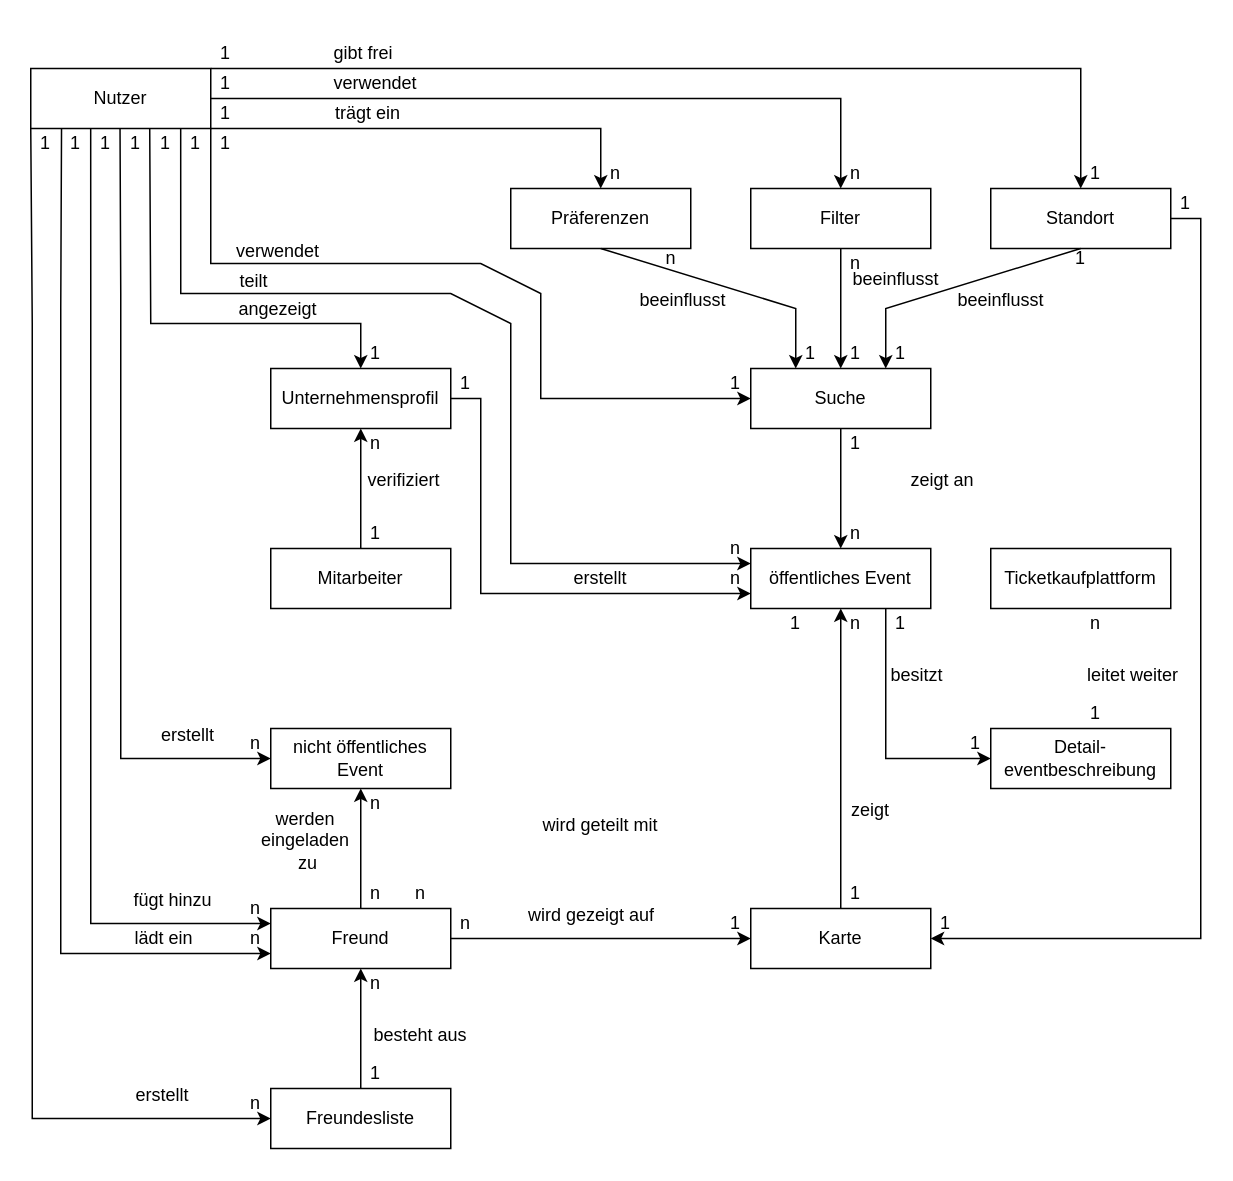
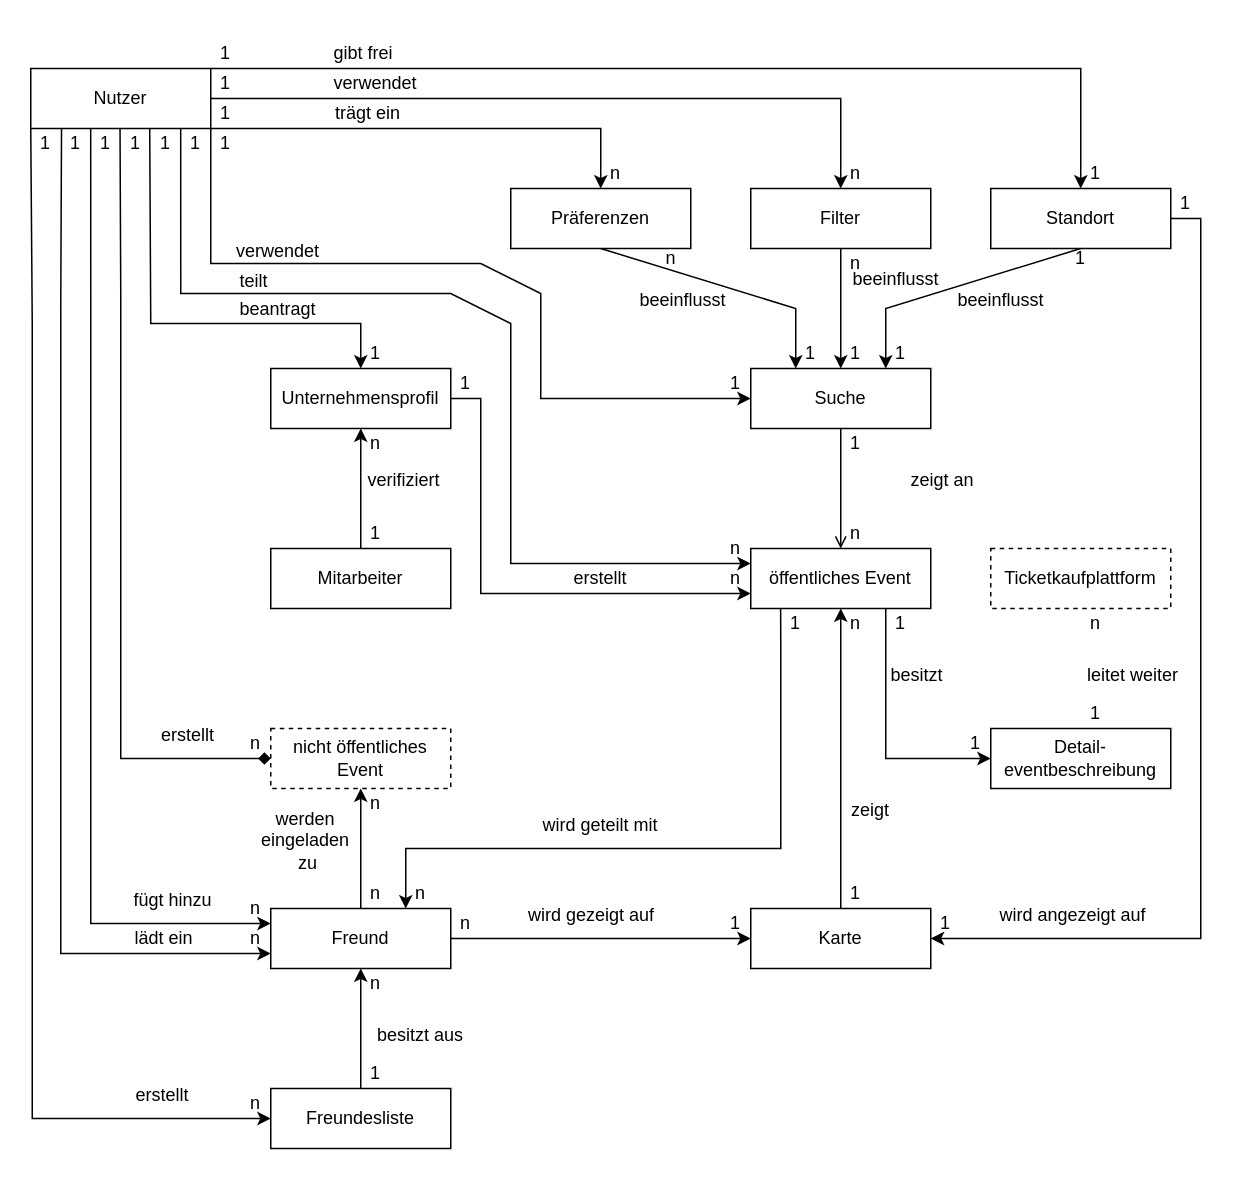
- <mxCell id="99" value="angezeigt" style="text;html=1;strokeColor=none;fillColor=none;align=center;verticalAlign=middle;whiteSpace=wrap;rounded=0;" vertex="1" parent="1"><mxGeometry x="130" y="191" width="110" height="30" as="geometry" /></mxCell>
+ <mxCell id="99" value="beantragt" style="text;html=1;strokeColor=none;fillColor=none;align=center;verticalAlign=middle;whiteSpace=wrap;rounded=0;" vertex="1" parent="1"><mxGeometry x="130" y="191" width="110" height="30" as="geometry" /></mxCell>
- <mxCell id="27" value="" style="endArrow=classic;html=1;rounded=0;exitX=0.5;exitY=1;exitDx=0;exitDy=0;entryX=0.5;entryY=0;entryDx=0;entryDy=0;" edge="1" parent="1" source="4" target="3"><mxGeometry width="50" height="50" relative="1" as="geometry"><mxPoint x="719.66" y="385" as="sourcePoint" /><mxPoint x="719.66" y="305" as="targetPoint" /><Array as="points" /></mxGeometry></mxCell>
+ <mxCell id="27" value="" style="endArrow=open;html=1;rounded=0;exitX=0.5;exitY=1;exitDx=0;exitDy=0;entryX=0.5;entryY=0;entryDx=0;entryDy=0;" edge="1" parent="1" source="4" target="3"><mxGeometry width="50" height="50" relative="1" as="geometry"><mxPoint x="719.66" y="385" as="sourcePoint" /><mxPoint x="719.66" y="305" as="targetPoint" /><Array as="points" /></mxGeometry></mxCell>
- <mxCell id="12" value="Ticketkaufplattform" style="rounded=0;whiteSpace=wrap;html=1;" parent="1" vertex="1"><mxGeometry x="660" y="365" width="120" height="40" as="geometry" /></mxCell>
+ <mxCell id="12" value="Ticketkaufplattform" style="rounded=0;whiteSpace=wrap;html=1;dashed=1;" parent="1" vertex="1"><mxGeometry x="660" y="365" width="120" height="40" as="geometry" /></mxCell>
- <mxCell id="32" value="" style="endArrow=classic;html=1;rounded=0;entryX=0;entryY=0.5;entryDx=0;entryDy=0;exitX=0.496;exitY=1;exitDx=0;exitDy=0;exitPerimeter=0;" edge="1" parent="1" source="2" target="9"><mxGeometry width="50" height="50" relative="1" as="geometry"><mxPoint x="60" y="85" as="sourcePoint" /><mxPoint x="220" y="465" as="targetPoint" /><Array as="points"><mxPoint x="80" y="195" /><mxPoint x="80" y="505" /></Array></mxGeometry></mxCell>
+ <mxCell id="32" value="" style="endArrow=diamond;html=1;rounded=0;entryX=0;entryY=0.5;entryDx=0;entryDy=0;exitX=0.496;exitY=1;exitDx=0;exitDy=0;exitPerimeter=0;" edge="1" parent="1" source="2" target="9"><mxGeometry width="50" height="50" relative="1" as="geometry"><mxPoint x="60" y="85" as="sourcePoint" /><mxPoint x="220" y="465" as="targetPoint" /><Array as="points"><mxPoint x="80" y="195" /><mxPoint x="80" y="505" /></Array></mxGeometry></mxCell>
- <mxCell id="9" value="nicht öffentliches Event" style="rounded=0;whiteSpace=wrap;html=1;" parent="1" vertex="1"><mxGeometry x="180" y="485" width="120" height="40" as="geometry" /></mxCell>
+ <mxCell id="9" value="nicht öffentliches Event" style="rounded=0;whiteSpace=wrap;html=1;dashed=1;" parent="1" vertex="1"><mxGeometry x="180" y="485" width="120" height="40" as="geometry" /></mxCell>
+ <mxCell id="38" value="" style="endArrow=classic;html=1;rounded=0;entryX=0.75;entryY=0;entryDx=0;entryDy=0;exitX=0.166;exitY=0.999;exitDx=0;exitDy=0;exitPerimeter=0;" edge="1" parent="1" source="3" target="10"><mxGeometry width="50" height="50" relative="1" as="geometry"><mxPoint x="500" y="425" as="sourcePoint" /><mxPoint x="440" y="615" as="targetPoint" /><Array as="points"><mxPoint x="520" y="425" /><mxPoint x="520" y="565" /><mxPoint x="380" y="565" /><mxPoint x="270" y="565" /></Array></mxGeometry></mxCell>
+ <mxCell id="13" value="wird angezeigt auf" style="text;html=1;strokeColor=none;fillColor=none;align=center;verticalAlign=middle;whiteSpace=wrap;rounded=0;" parent="1" vertex="1"><mxGeometry x="660" y="595" width="110" height="30" as="geometry" /></mxCell>
- <mxCell id="90" value="besteht aus" style="text;html=1;strokeColor=none;fillColor=none;align=center;verticalAlign=middle;whiteSpace=wrap;rounded=0;" vertex="1" parent="1"><mxGeometry x="225" y="675" width="110" height="30" as="geometry" /></mxCell>
+ <mxCell id="90" value="besitzt aus" style="text;html=1;strokeColor=none;fillColor=none;align=center;verticalAlign=middle;whiteSpace=wrap;rounded=0;" vertex="1" parent="1"><mxGeometry x="225" y="675" width="110" height="30" as="geometry" /></mxCell>
